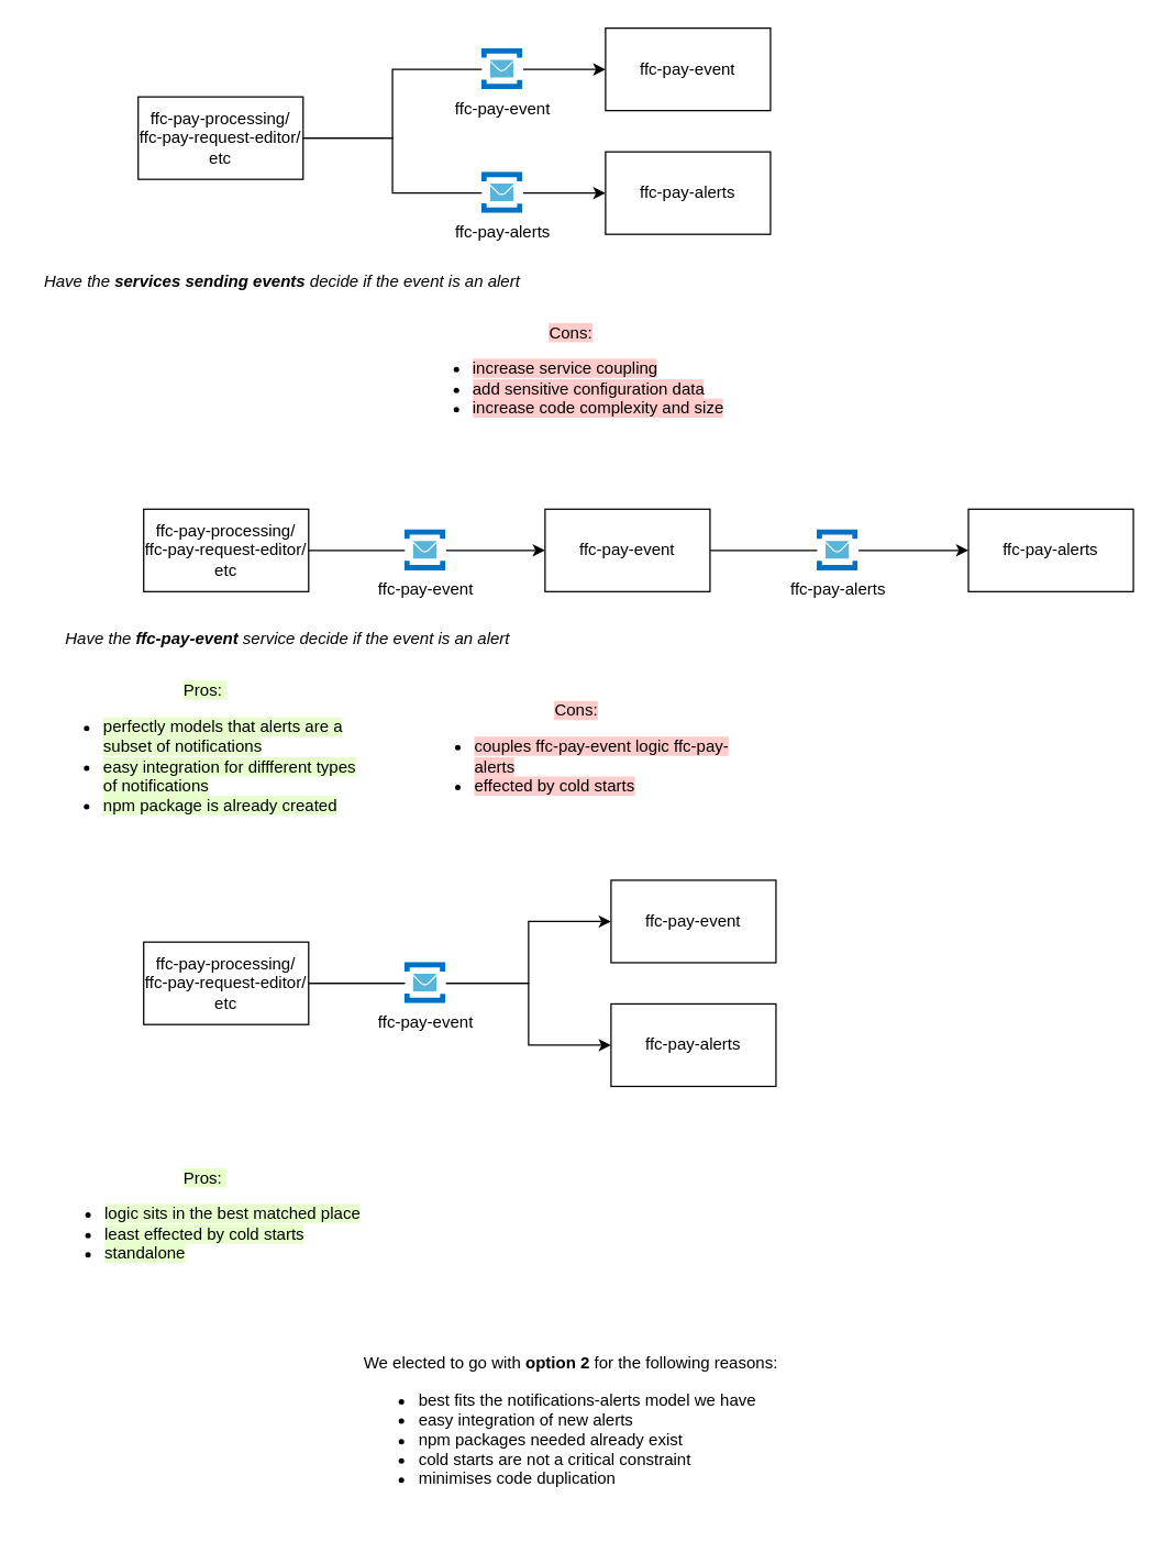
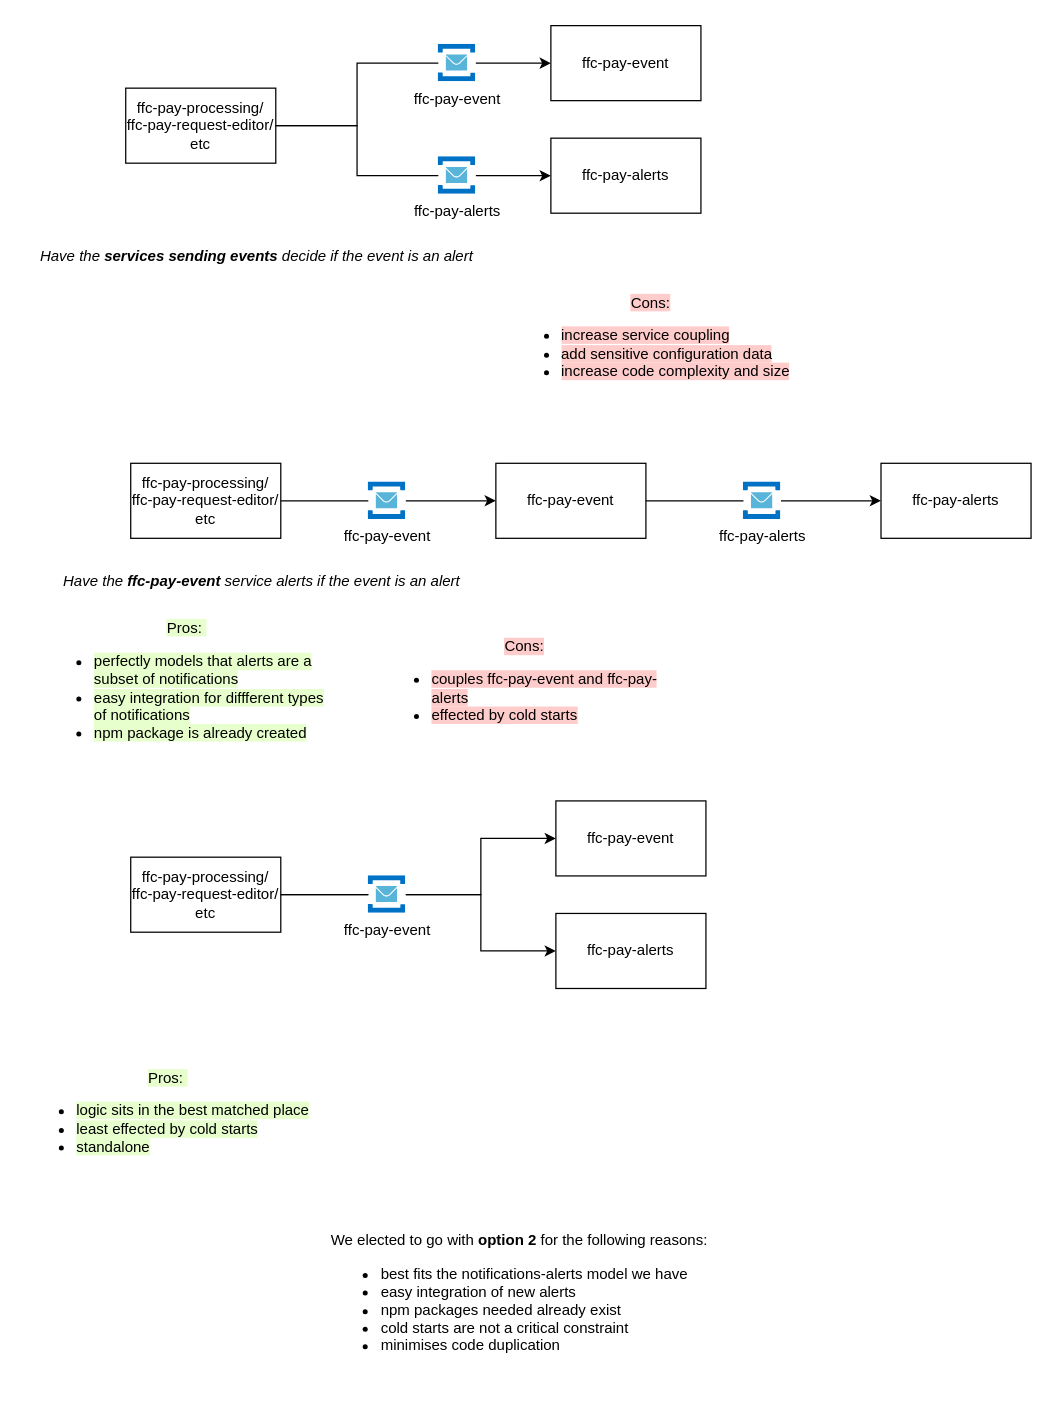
- <mxCell id="35" value="&lt;span style=&quot;background-color: rgb(255, 204, 204);&quot;&gt;Cons:&lt;br&gt;&lt;/span&gt;&lt;ul&gt;&lt;li style=&quot;text-align: left;&quot;&gt;&lt;span style=&quot;background-color: rgb(255, 204, 204);&quot;&gt;increase service coupling&lt;/span&gt;&lt;/li&gt;&lt;li style=&quot;text-align: left;&quot;&gt;&lt;span style=&quot;background-color: rgb(255, 204, 204);&quot;&gt;add sensitive configuration data&lt;/span&gt;&lt;/li&gt;&lt;li style=&quot;text-align: left;&quot;&gt;&lt;span style=&quot;background-color: rgb(255, 204, 204);&quot;&gt;increase code complexity and size&lt;/span&gt;&lt;/li&gt;&lt;/ul&gt;" style="text;html=1;strokeColor=none;fillColor=none;align=center;verticalAlign=middle;whiteSpace=wrap;rounded=0;" vertex="1" parent="1"><mxGeometry x="300" y="240" width="230" height="70" as="geometry" /></mxCell>
+ <mxCell id="35" value="&lt;span style=&quot;background-color: rgb(255, 204, 204);&quot;&gt;Cons:&lt;br&gt;&lt;/span&gt;&lt;ul&gt;&lt;li style=&quot;text-align: left;&quot;&gt;&lt;span style=&quot;background-color: rgb(255, 204, 204);&quot;&gt;increase service coupling&lt;/span&gt;&lt;/li&gt;&lt;li style=&quot;text-align: left;&quot;&gt;&lt;span style=&quot;background-color: rgb(255, 204, 204);&quot;&gt;add sensitive configuration data&lt;/span&gt;&lt;/li&gt;&lt;li style=&quot;text-align: left;&quot;&gt;&lt;span style=&quot;background-color: rgb(255, 204, 204);&quot;&gt;increase code complexity and size&lt;/span&gt;&lt;/li&gt;&lt;/ul&gt;" style="text;html=1;strokeColor=none;fillColor=none;align=center;verticalAlign=middle;whiteSpace=wrap;rounded=0;" vertex="1" parent="1"><mxGeometry x="405" y="240" width="230" height="70" as="geometry" /></mxCell>
- <mxCell id="32" value="&lt;i&gt;Have the &lt;b&gt;ffc-pay-event&lt;/b&gt; service decide if the event is an alert&lt;/i&gt;" style="text;html=1;strokeColor=none;fillColor=none;align=center;verticalAlign=middle;whiteSpace=wrap;rounded=0;" vertex="1" parent="1"><mxGeometry x="34" y="450" width="350" height="30" as="geometry" /></mxCell>
+ <mxCell id="32" value="&lt;i&gt;Have the &lt;b&gt;ffc-pay-event&lt;/b&gt; service alerts if the event is an alert&lt;/i&gt;" style="text;html=1;strokeColor=none;fillColor=none;align=center;verticalAlign=middle;whiteSpace=wrap;rounded=0;" vertex="1" parent="1"><mxGeometry x="34" y="450" width="350" height="30" as="geometry" /></mxCell>
- <mxCell id="34" value="&lt;span style=&quot;background-color: rgb(255, 204, 204);&quot;&gt;Cons:&lt;br&gt;&lt;/span&gt;&lt;ul&gt;&lt;li style=&quot;text-align: left;&quot;&gt;&lt;span style=&quot;background-color: rgb(255, 204, 204);&quot;&gt;couples ffc-pay-event logic ffc-pay-alerts&lt;/span&gt;&lt;/li&gt;&lt;li style=&quot;text-align: left;&quot;&gt;&lt;span style=&quot;background-color: rgb(255, 204, 204);&quot;&gt;effected by cold starts&lt;/span&gt;&lt;/li&gt;&lt;/ul&gt;" style="text;html=1;strokeColor=none;fillColor=none;align=center;verticalAlign=middle;whiteSpace=wrap;rounded=0;" vertex="1" parent="1"><mxGeometry x="304" y="515" width="230" height="70" as="geometry" /></mxCell>
+ <mxCell id="34" value="&lt;span style=&quot;background-color: rgb(255, 204, 204);&quot;&gt;Cons:&lt;br&gt;&lt;/span&gt;&lt;ul&gt;&lt;li style=&quot;text-align: left;&quot;&gt;&lt;span style=&quot;background-color: rgb(255, 204, 204);&quot;&gt;couples ffc-pay-event and ffc-pay-alerts&lt;/span&gt;&lt;/li&gt;&lt;li style=&quot;text-align: left;&quot;&gt;&lt;span style=&quot;background-color: rgb(255, 204, 204);&quot;&gt;effected by cold starts&lt;/span&gt;&lt;/li&gt;&lt;/ul&gt;" style="text;html=1;strokeColor=none;fillColor=none;align=center;verticalAlign=middle;whiteSpace=wrap;rounded=0;" vertex="1" parent="1"><mxGeometry x="304" y="515" width="230" height="70" as="geometry" /></mxCell>
- <mxCell id="36" value="&lt;span style=&quot;background-color: rgb(230, 255, 204);&quot;&gt;Pros:&amp;nbsp;&lt;br&gt;&lt;/span&gt;&lt;ul&gt;&lt;li style=&quot;text-align: left;&quot;&gt;&lt;span style=&quot;background-color: rgb(230, 255, 204);&quot;&gt;logic sits in the best matched place&lt;/span&gt;&lt;/li&gt;&lt;li style=&quot;text-align: left;&quot;&gt;&lt;span style=&quot;background-color: rgb(230, 255, 204);&quot;&gt;least effected by cold starts&lt;/span&gt;&lt;/li&gt;&lt;li style=&quot;text-align: left;&quot;&gt;&lt;span style=&quot;background-color: rgb(230, 255, 204);&quot;&gt;standalone&lt;/span&gt;&lt;/li&gt;&lt;/ul&gt;" style="text;html=1;strokeColor=none;fillColor=none;align=center;verticalAlign=middle;whiteSpace=wrap;rounded=0;" vertex="1" parent="1"><mxGeometry x="34" y="855" width="230" height="70" as="geometry" /></mxCell>
+ <mxCell id="36" value="&lt;span style=&quot;background-color: rgb(230, 255, 204);&quot;&gt;Pros:&amp;nbsp;&lt;br&gt;&lt;/span&gt;&lt;ul&gt;&lt;li style=&quot;text-align: left;&quot;&gt;&lt;span style=&quot;background-color: rgb(230, 255, 204);&quot;&gt;logic sits in the best matched place&lt;/span&gt;&lt;/li&gt;&lt;li style=&quot;text-align: left;&quot;&gt;&lt;span style=&quot;background-color: rgb(230, 255, 204);&quot;&gt;least effected by cold starts&lt;/span&gt;&lt;/li&gt;&lt;li style=&quot;text-align: left;&quot;&gt;&lt;span style=&quot;background-color: rgb(230, 255, 204);&quot;&gt;standalone&lt;/span&gt;&lt;/li&gt;&lt;/ul&gt;" style="text;html=1;strokeColor=none;fillColor=none;align=center;verticalAlign=middle;whiteSpace=wrap;rounded=0;" vertex="1" parent="1"><mxGeometry x="19" y="860" width="230" height="70" as="geometry" /></mxCell>
